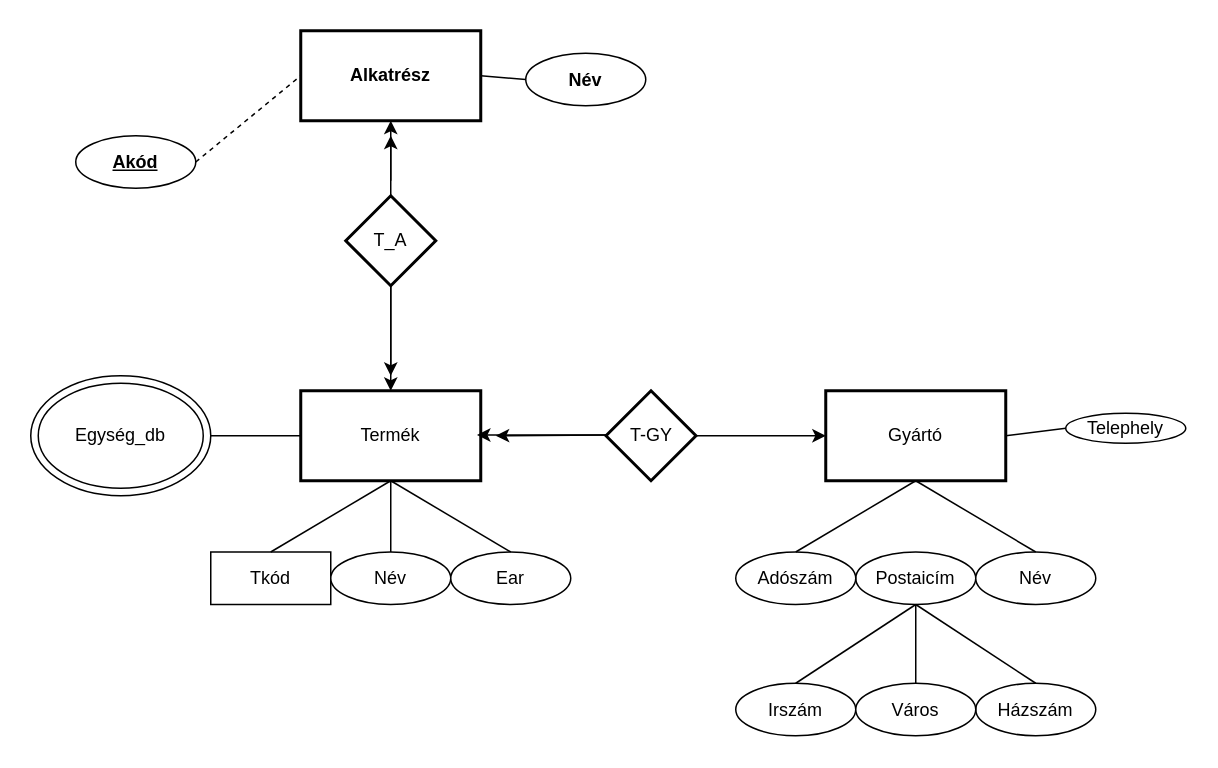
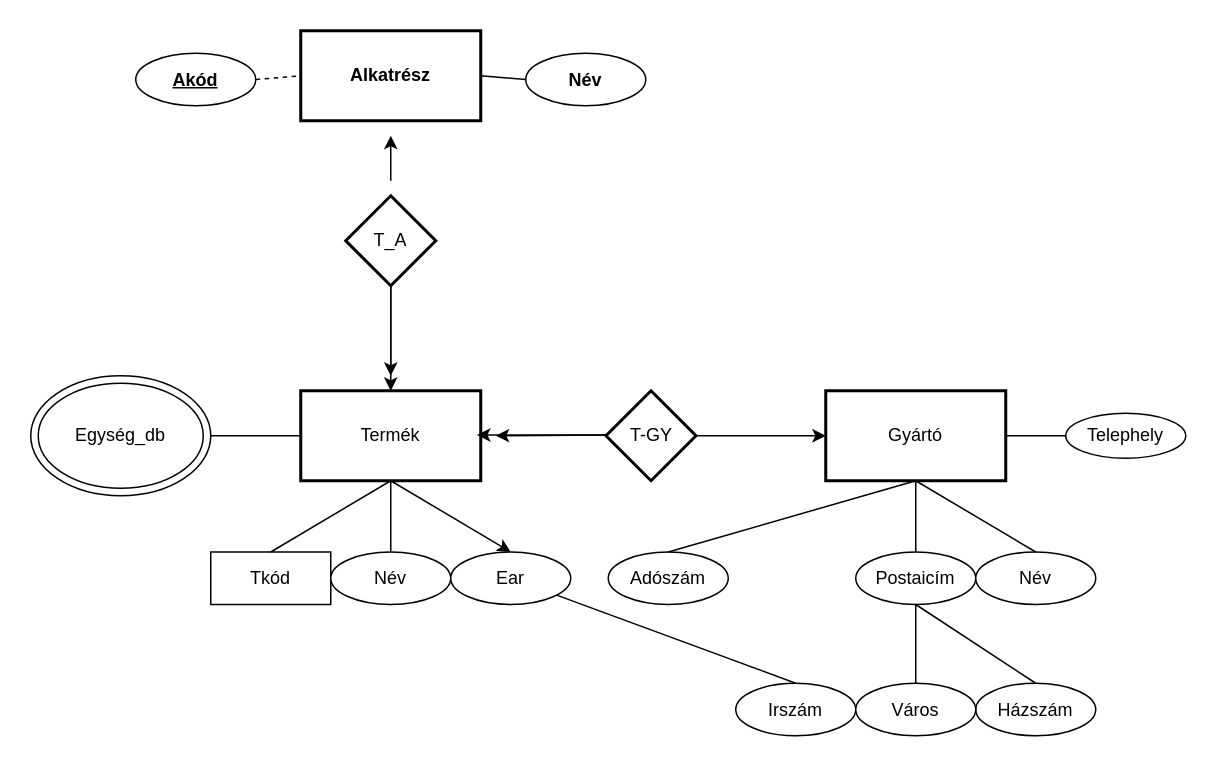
- <mxCell id="34" value="&lt;b&gt;&lt;u&gt;Akód&lt;/u&gt;&lt;/b&gt;" style="ellipse;whiteSpace=wrap;html=1;" parent="1" vertex="1"><mxGeometry x="50" y="90" width="80" height="35" as="geometry" /></mxCell>
+ <mxCell id="34" value="&lt;b&gt;&lt;u&gt;Akód&lt;/u&gt;&lt;/b&gt;" style="ellipse;whiteSpace=wrap;html=1;" parent="1" vertex="1"><mxGeometry x="90" y="35" width="80" height="35" as="geometry" /></mxCell>
- <mxCell id="35" value="" style="endArrow=classic;html=1;rounded=0;exitX=0.5;exitY=0;exitDx=0;exitDy=0;entryX=0.5;entryY=1;entryDx=0;entryDy=0;" parent="1" source="28" target="32" edge="1"><mxGeometry width="50" height="50" relative="1" as="geometry"><mxPoint x="330" y="100" as="sourcePoint" /><mxPoint x="330" y="170" as="targetPoint" /><Array as="points" /></mxGeometry></mxCell>
- <mxCell id="8" value="Telephely" style="ellipse;whiteSpace=wrap;html=1;" parent="1" vertex="1"><mxGeometry x="710" y="275" width="80" height="20" as="geometry" /></mxCell>
+ <mxCell id="8" value="Telephely" style="ellipse;whiteSpace=wrap;html=1;" parent="1" vertex="1"><mxGeometry x="710" y="275" width="80" height="30" as="geometry" /></mxCell>
+ <mxCell id="26" value="" style="endArrow=none;html=1;rounded=0;entryX=0.5;entryY=1;entryDx=0;entryDy=0;exitX=0.5;exitY=0;exitDx=0;exitDy=0;" parent="1" source="12" target="2" edge="1"><mxGeometry width="50" height="50" relative="1" as="geometry"><mxPoint x="590" y="350" as="sourcePoint" /><mxPoint x="630" y="350" as="targetPoint" /></mxGeometry></mxCell>
- <mxCell id="21" value="" style="endArrow=none;html=1;rounded=0;entryX=0.5;entryY=0;entryDx=0;entryDy=0;exitX=0.5;exitY=1;exitDx=0;exitDy=0;" parent="1" source="3" target="7" edge="1"><mxGeometry width="50" height="50" relative="1" as="geometry"><mxPoint x="280" y="350" as="sourcePoint" /><mxPoint x="320" y="350" as="targetPoint" /></mxGeometry></mxCell>
+ <mxCell id="21" value="" style="endArrow=classic;html=1;rounded=0;entryX=0.5;entryY=0;entryDx=0;entryDy=0;exitX=0.5;exitY=1;exitDx=0;exitDy=0;" parent="1" source="3" target="7" edge="1"><mxGeometry width="50" height="50" relative="1" as="geometry"><mxPoint x="280" y="350" as="sourcePoint" /><mxPoint x="320" y="350" as="targetPoint" /></mxGeometry></mxCell>
- <mxCell id="13" value="Adószám" style="ellipse;whiteSpace=wrap;html=1;" parent="1" vertex="1"><mxGeometry x="490" y="367.5" width="80" height="35" as="geometry" /></mxCell>
+ <mxCell id="13" value="Adószám" style="ellipse;whiteSpace=wrap;html=1;" parent="1" vertex="1"><mxGeometry x="405" y="367.5" width="80" height="35" as="geometry" /></mxCell>
- <mxCell id="24" value="" style="endArrow=none;html=1;rounded=0;entryX=0.5;entryY=1;entryDx=0;entryDy=0;exitX=0.5;exitY=0;exitDx=0;exitDy=0;" parent="1" source="10" target="12" edge="1"><mxGeometry width="50" height="50" relative="1" as="geometry"><mxPoint x="530" y="430" as="sourcePoint" /><mxPoint x="570" y="430" as="targetPoint" /></mxGeometry></mxCell>
+ <mxCell id="24" value="" style="endArrow=none;html=1;rounded=0;exitX=0.5;exitY=0;exitDx=0;exitDy=0;" parent="1" source="10" target="7" edge="1"><mxGeometry width="50" height="50" relative="1" as="geometry"><mxPoint x="530" y="430" as="sourcePoint" /><mxPoint x="570" y="430" as="targetPoint" /></mxGeometry></mxCell>
